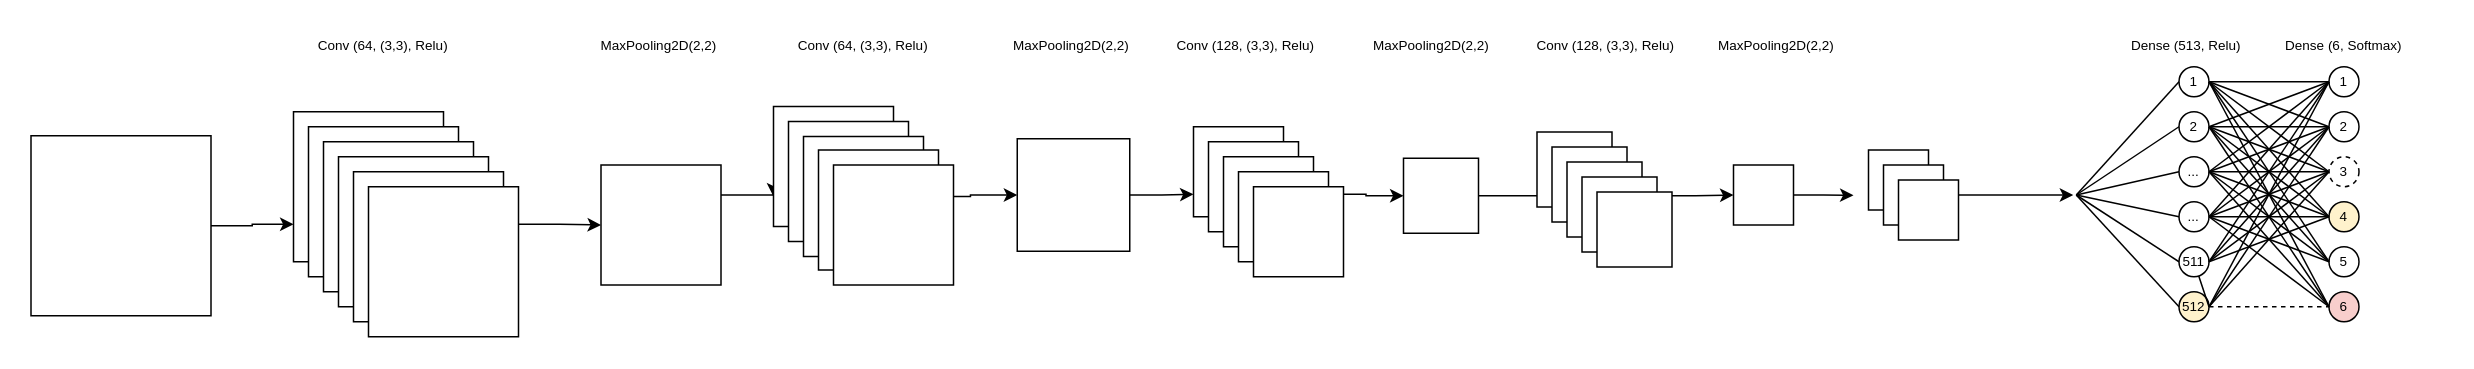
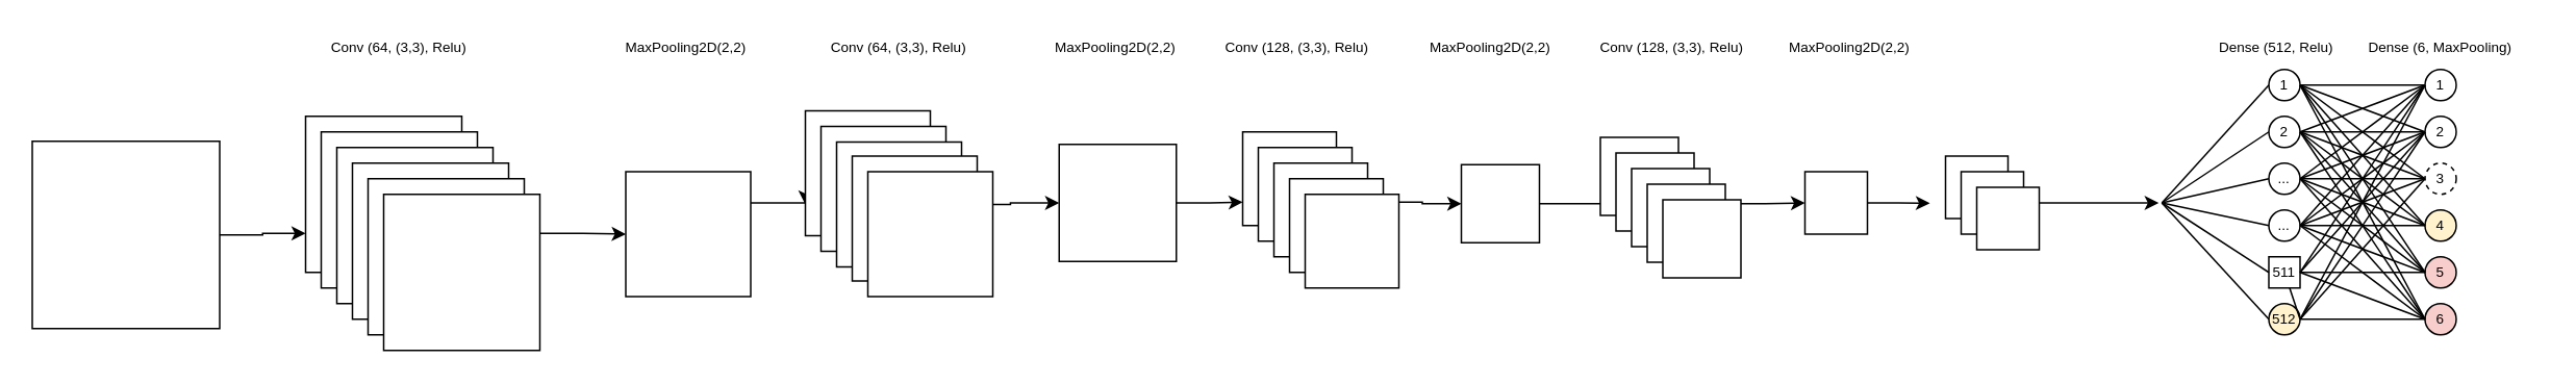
- <mxCell id="52" value="Dense (513, Relu)" style="text;html=1;strokeColor=none;fillColor=none;align=center;verticalAlign=middle;whiteSpace=wrap;rounded=0;fontSize=9;" vertex="1" parent="1"><mxGeometry x="1392" y="20" width="130" height="20" as="geometry" /></mxCell>
+ <mxCell id="52" value="Dense (512, Relu)" style="text;html=1;strokeColor=none;fillColor=none;align=center;verticalAlign=middle;whiteSpace=wrap;rounded=0;fontSize=9;" vertex="1" parent="1"><mxGeometry x="1392" y="20" width="130" height="20" as="geometry" /></mxCell>
- <mxCell id="60" value="Dense (6, Softmax)" style="text;html=1;strokeColor=none;fillColor=none;align=center;verticalAlign=middle;whiteSpace=wrap;rounded=0;fontSize=9;" vertex="1" parent="1"><mxGeometry x="1497" y="20" width="130" height="20" as="geometry" /></mxCell>
+ <mxCell id="60" value="Dense (6, MaxPooling)" style="text;html=1;strokeColor=none;fillColor=none;align=center;verticalAlign=middle;whiteSpace=wrap;rounded=0;fontSize=9;" vertex="1" parent="1"><mxGeometry x="1497" y="20" width="130" height="20" as="geometry" /></mxCell>
- <mxCell id="89" value="" style="endArrow=none;html=1;fontSize=9;entryX=0;entryY=0.5;entryDx=0;entryDy=0;exitX=1;exitY=0.5;exitDx=0;exitDy=0;" edge="1" parent="1" source="51" target="57"><mxGeometry width="50" height="50" relative="1" as="geometry"><mxPoint x="1482" y="184" as="sourcePoint" /><mxPoint x="1562" y="94" as="targetPoint" /></mxGeometry></mxCell>
- <mxCell id="90" value="" style="endArrow=none;html=1;fontSize=9;entryX=0;entryY=0.5;entryDx=0;entryDy=0;exitX=1;exitY=0.5;exitDx=0;exitDy=0;" edge="1" parent="1" source="51" target="59"><mxGeometry width="50" height="50" relative="1" as="geometry"><mxPoint x="1482" y="184" as="sourcePoint" /><mxPoint x="1562" y="124" as="targetPoint" /></mxGeometry></mxCell>
- <mxCell id="51" value="511" style="ellipse;whiteSpace=wrap;html=1;aspect=fixed;fontSize=9;" vertex="1" parent="1"><mxGeometry x="1452" y="164" width="20" height="20" as="geometry" /></mxCell>
+ <mxCell id="51" value="511" style="whiteSpace=wrap;html=1;aspect=fixed;fontSize=9;rounded=0;" vertex="1" parent="1"><mxGeometry x="1452" y="164" width="20" height="20" as="geometry" /></mxCell>
+ <mxCell id="65" value="" style="endArrow=none;html=1;fontSize=9;entryX=0;entryY=0.5;entryDx=0;entryDy=0;exitX=1;exitY=0.5;exitDx=0;exitDy=0;" edge="1" parent="1" source="51" target="58"><mxGeometry width="50" height="50" relative="1" as="geometry"><mxPoint x="1392" y="214" as="sourcePoint" /><mxPoint x="1442" y="164" as="targetPoint" /></mxGeometry></mxCell>
- <mxCell id="58" value="5" style="ellipse;whiteSpace=wrap;html=1;aspect=fixed;fontSize=9;" vertex="1" parent="1"><mxGeometry x="1552" y="164" width="20" height="20" as="geometry" /></mxCell>
+ <mxCell id="58" value="5" style="ellipse;whiteSpace=wrap;html=1;aspect=fixed;fontSize=9;fillColor=#f8cecc;" vertex="1" parent="1"><mxGeometry x="1552" y="164" width="20" height="20" as="geometry" /></mxCell>
+ <mxCell id="91" value="" style="endArrow=none;html=1;fontSize=9;entryX=0;entryY=0.5;entryDx=0;entryDy=0;exitX=1;exitY=0.5;exitDx=0;exitDy=0;" edge="1" parent="1" source="51" target="54"><mxGeometry width="50" height="50" relative="1" as="geometry"><mxPoint x="1482" y="184" as="sourcePoint" /><mxPoint x="1562" y="154" as="targetPoint" /></mxGeometry></mxCell>
- <mxCell id="66" value="" style="endArrow=none;html=1;fontSize=9;entryX=0;entryY=0.5;entryDx=0;entryDy=0;exitX=1;exitY=0.5;exitDx=0;exitDy=0;dashed=1;" edge="1" parent="1" source="47" target="54"><mxGeometry width="50" height="50" relative="1" as="geometry"><mxPoint x="1372" y="234" as="sourcePoint" /><mxPoint x="1422" y="184" as="targetPoint" /></mxGeometry></mxCell>
+ <mxCell id="66" value="" style="endArrow=none;html=1;fontSize=9;entryX=0;entryY=0.5;entryDx=0;entryDy=0;exitX=1;exitY=0.5;exitDx=0;exitDy=0;" edge="1" parent="1" source="47" target="54"><mxGeometry width="50" height="50" relative="1" as="geometry"><mxPoint x="1372" y="234" as="sourcePoint" /><mxPoint x="1422" y="184" as="targetPoint" /></mxGeometry></mxCell>
